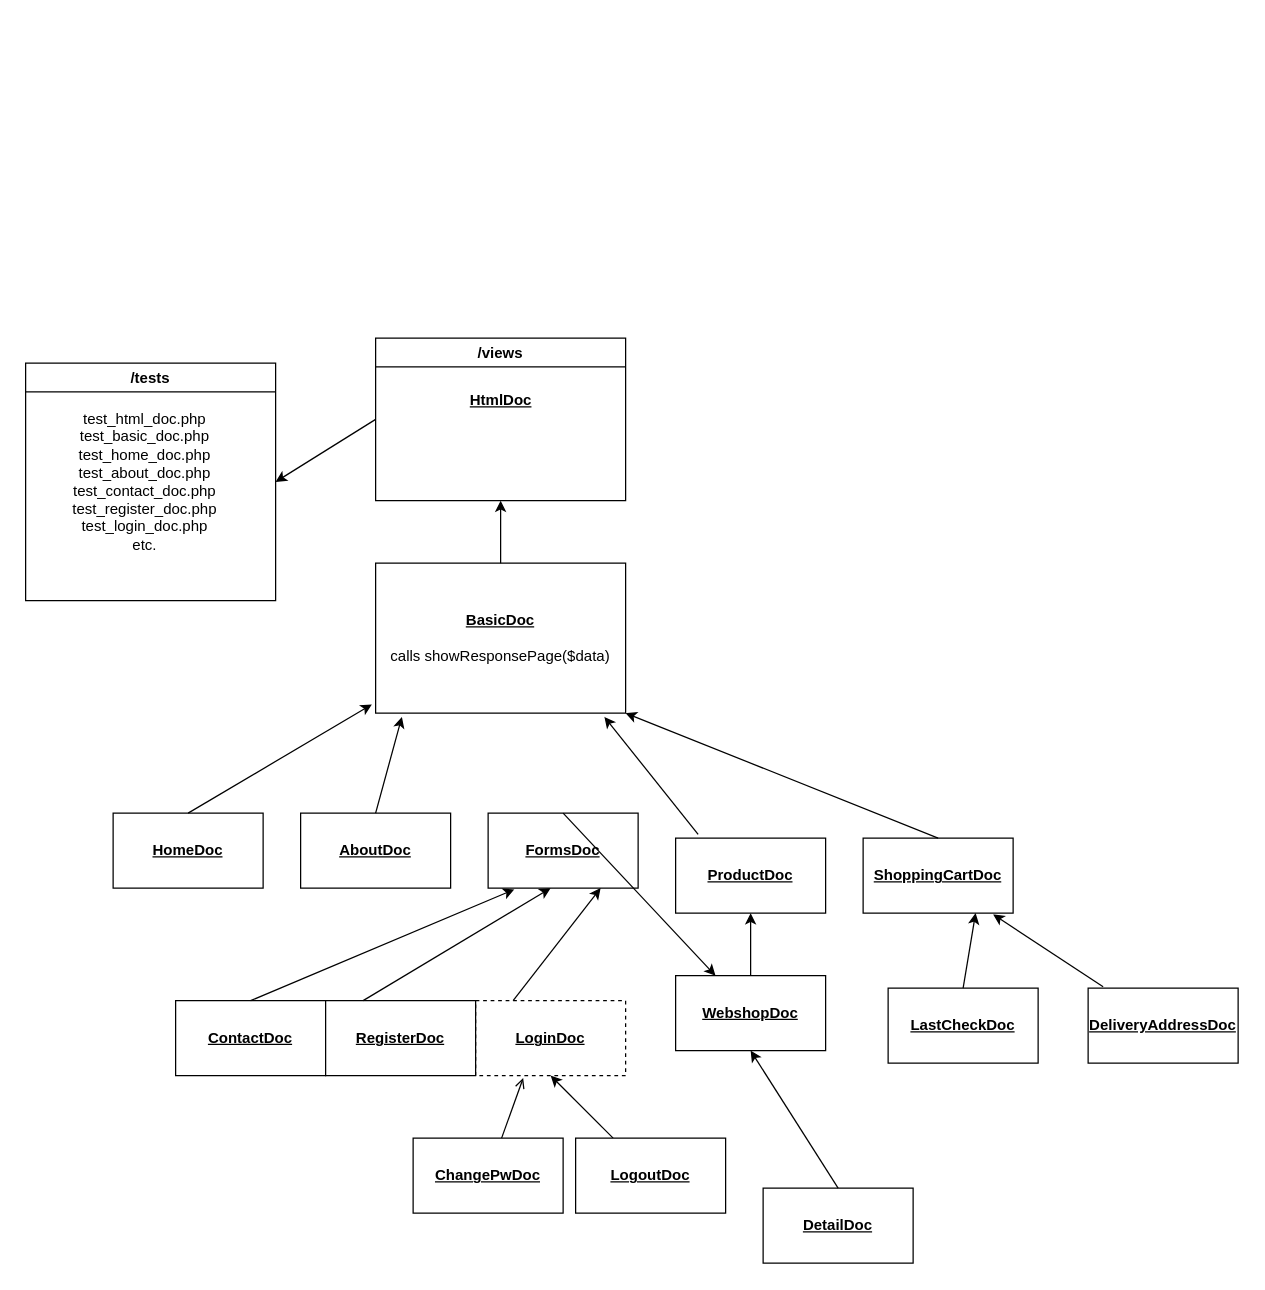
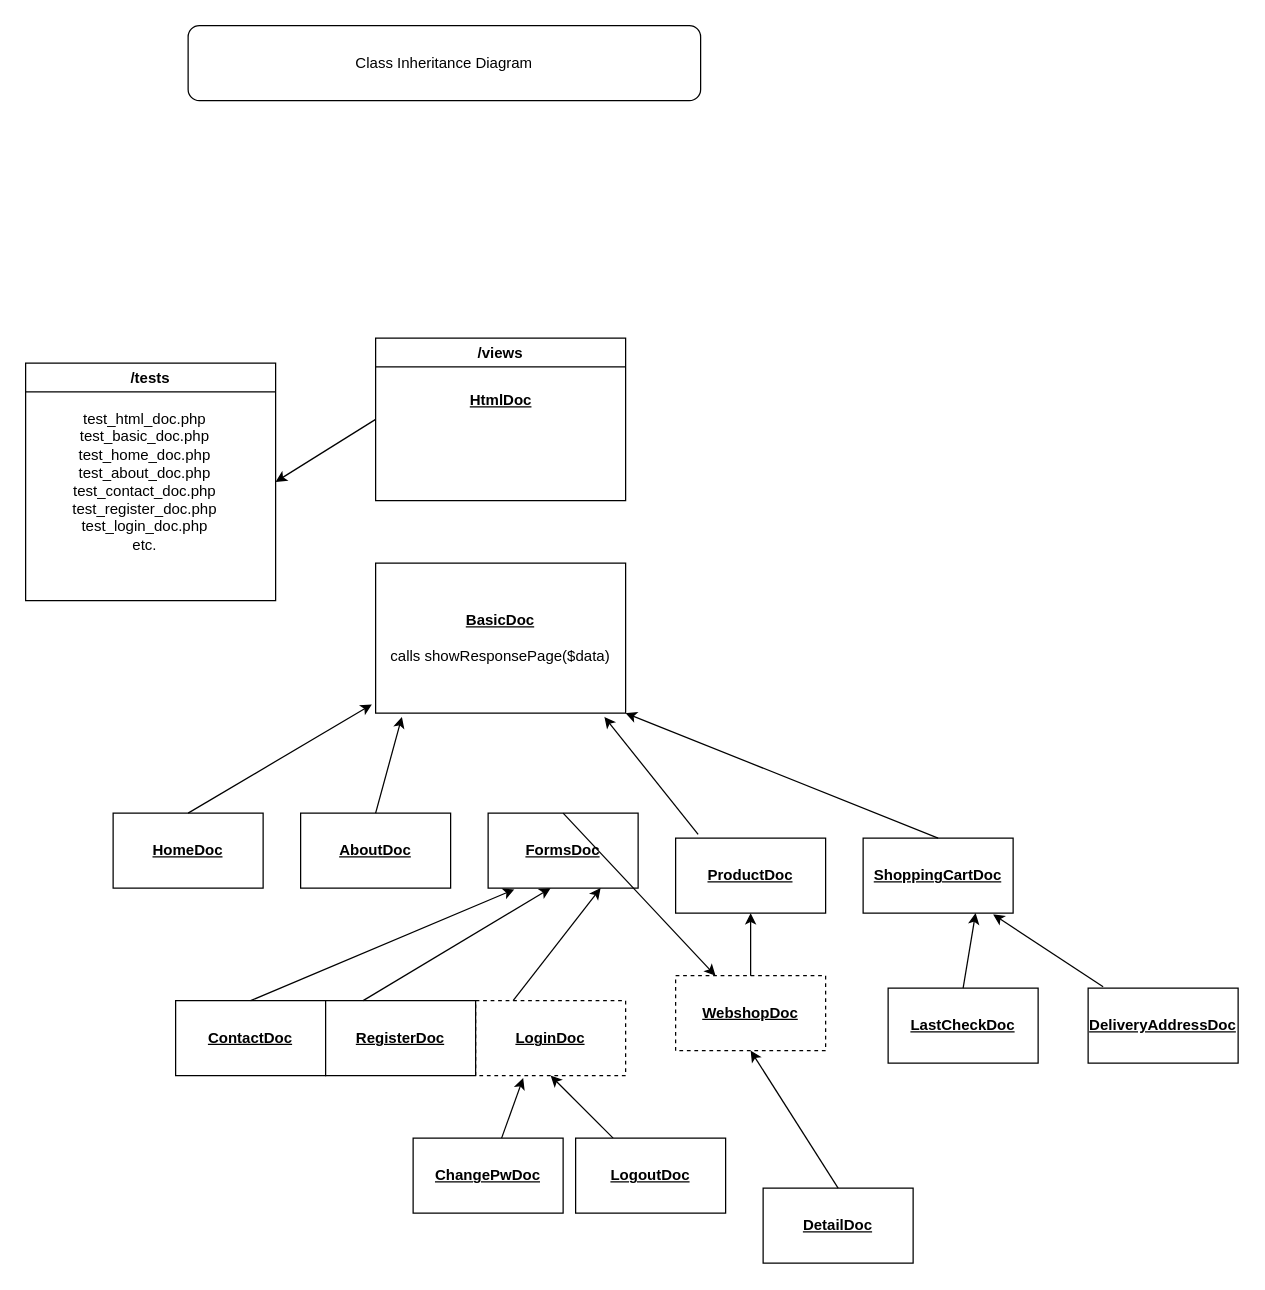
+ <mxCell id="2" value="Class Inheritance Diagram" style="rounded=1;whiteSpace=wrap;html=1;" vertex="1" parent="1"><mxGeometry x="150" y="20" width="410" height="60" as="geometry" /></mxCell>
- <mxCell id="9" value="" style="endArrow=classic;html=1;exitX=0.5;exitY=0;exitDx=0;exitDy=0;entryX=0.5;entryY=1;entryDx=0;entryDy=0;" edge="1" parent="1" source="8" target="3"><mxGeometry width="50" height="50" relative="1" as="geometry"><mxPoint x="380" y="370" as="sourcePoint" /><mxPoint x="430" y="320" as="targetPoint" /></mxGeometry></mxCell>
- <mxCell id="24" value="&lt;b&gt;&lt;u&gt;WebshopDoc&lt;/u&gt;&lt;/b&gt;" style="rounded=0;whiteSpace=wrap;html=1;" vertex="1" parent="1"><mxGeometry x="540" y="780" width="120" height="60" as="geometry" /></mxCell>
+ <mxCell id="24" value="&lt;b&gt;&lt;u&gt;WebshopDoc&lt;/u&gt;&lt;/b&gt;" style="rounded=0;whiteSpace=wrap;html=1;dashed=1;" vertex="1" parent="1"><mxGeometry x="540" y="780" width="120" height="60" as="geometry" /></mxCell>
- <mxCell id="33" style="edgeStyle=none;html=1;entryX=0.317;entryY=1.033;entryDx=0;entryDy=0;entryPerimeter=0;endArrow=open;" edge="1" parent="1" source="30" target="19"><mxGeometry relative="1" as="geometry"><mxPoint x="464.688" y="920" as="sourcePoint" /><mxPoint x="450" y="870" as="targetPoint" /></mxGeometry></mxCell>
+ <mxCell id="33" style="edgeStyle=none;html=1;entryX=0.317;entryY=1.033;entryDx=0;entryDy=0;entryPerimeter=0;" edge="1" parent="1" source="30" target="19"><mxGeometry relative="1" as="geometry"><mxPoint x="464.688" y="920" as="sourcePoint" /><mxPoint x="450" y="870" as="targetPoint" /></mxGeometry></mxCell>
